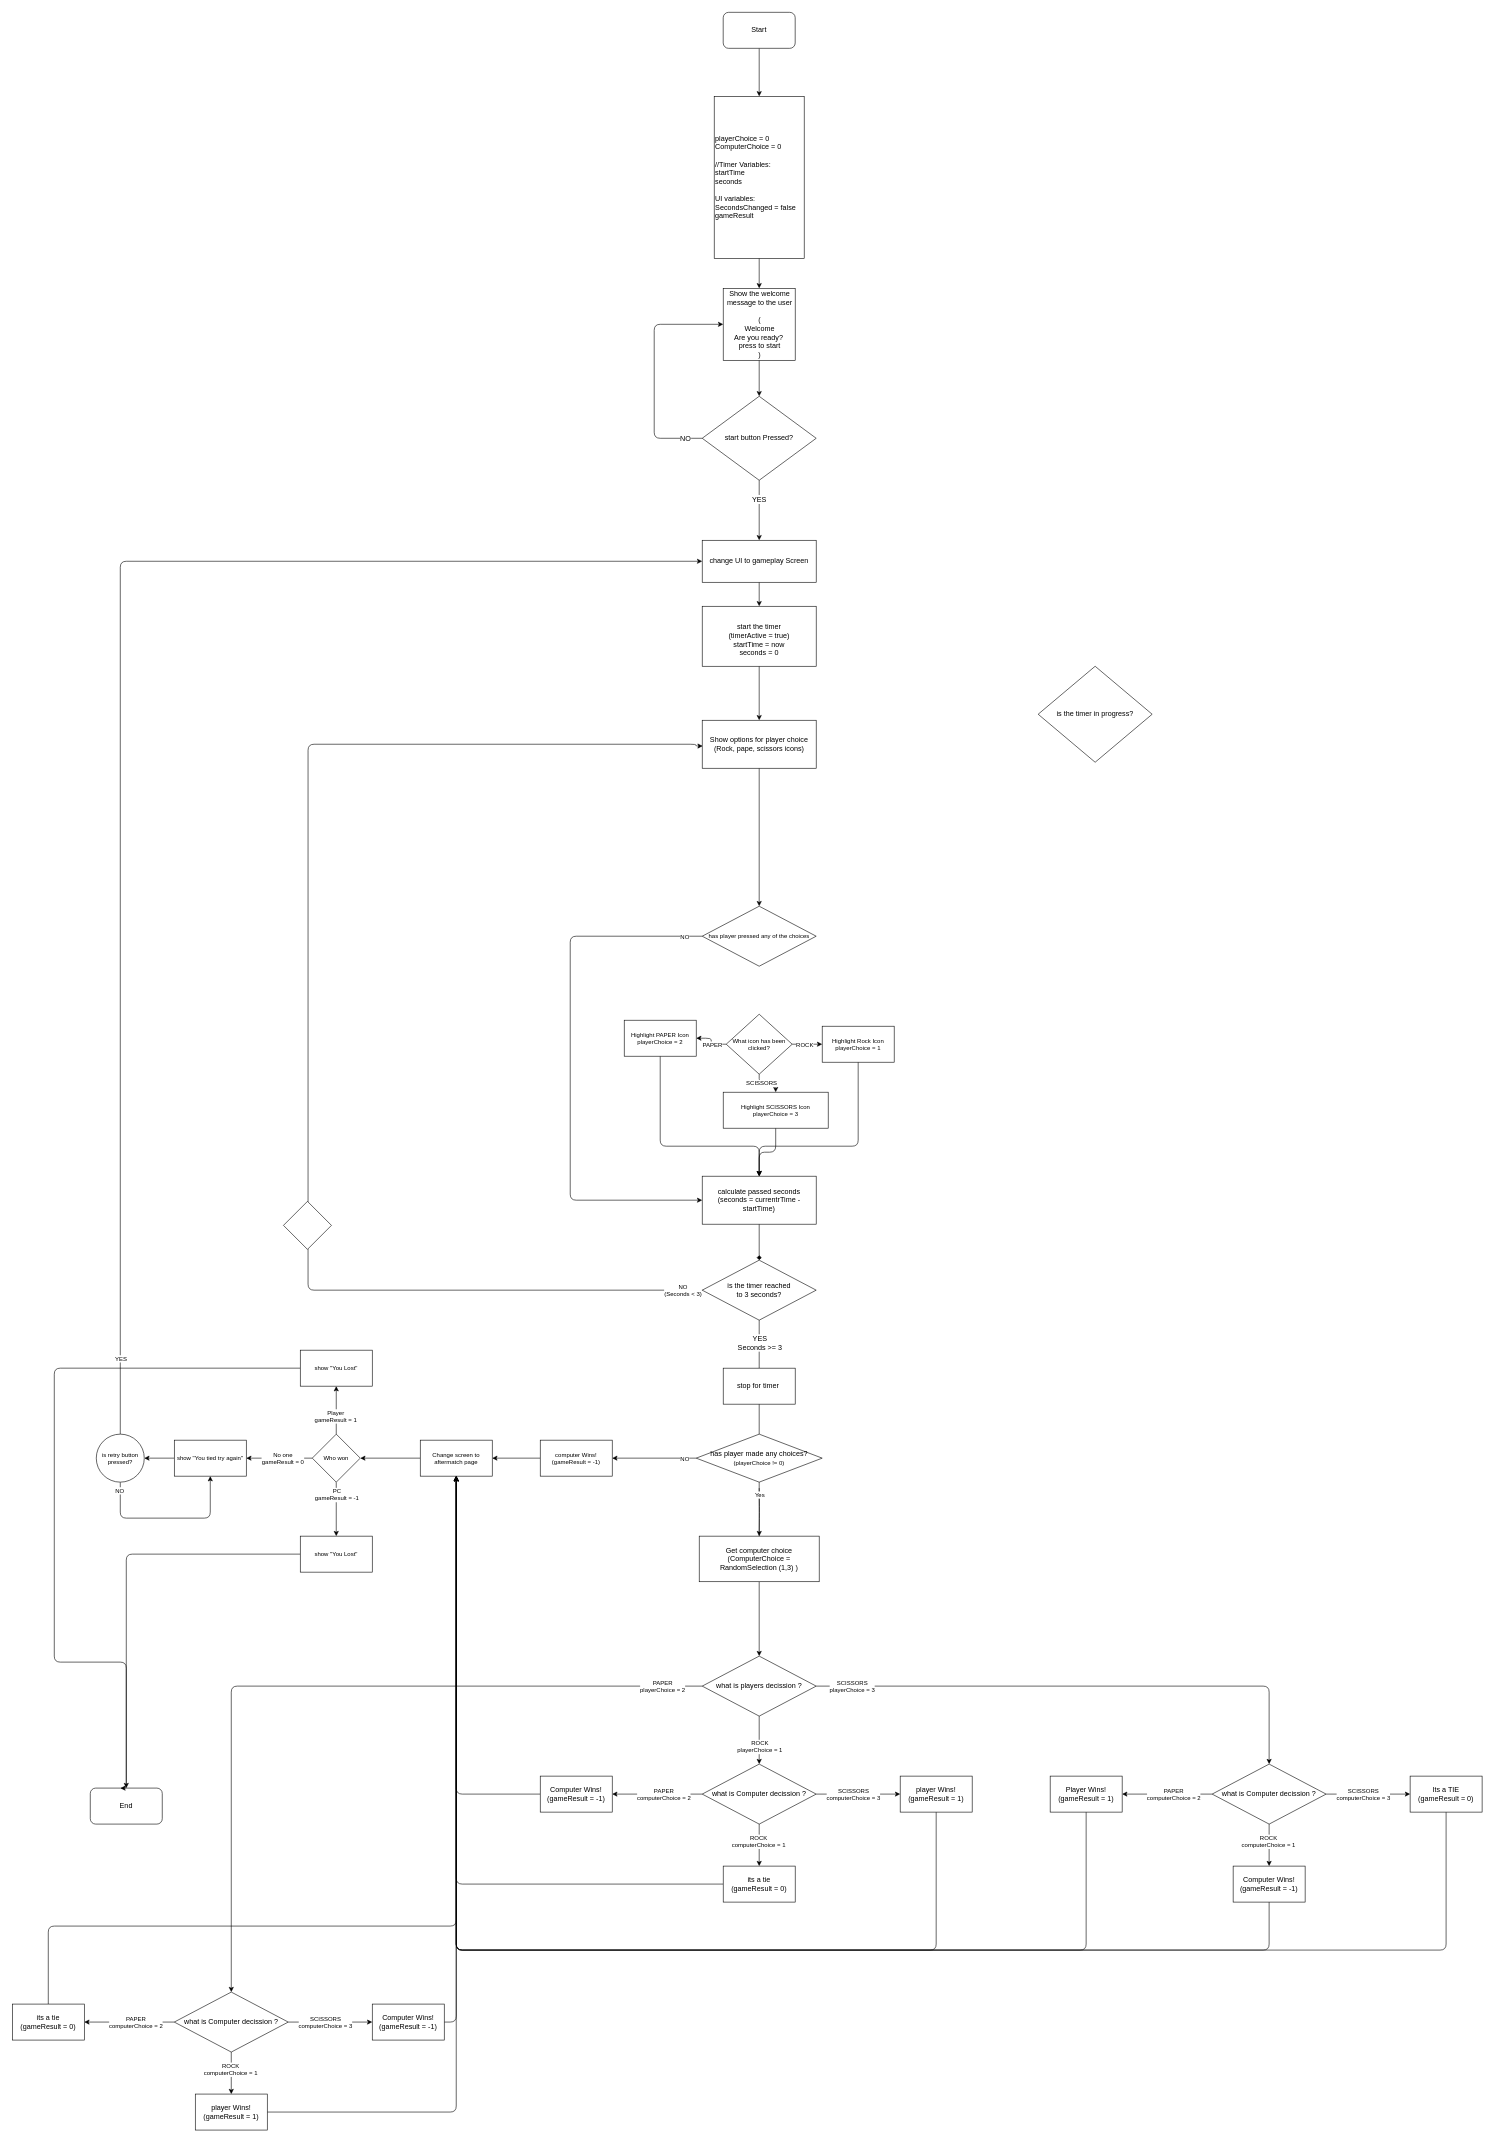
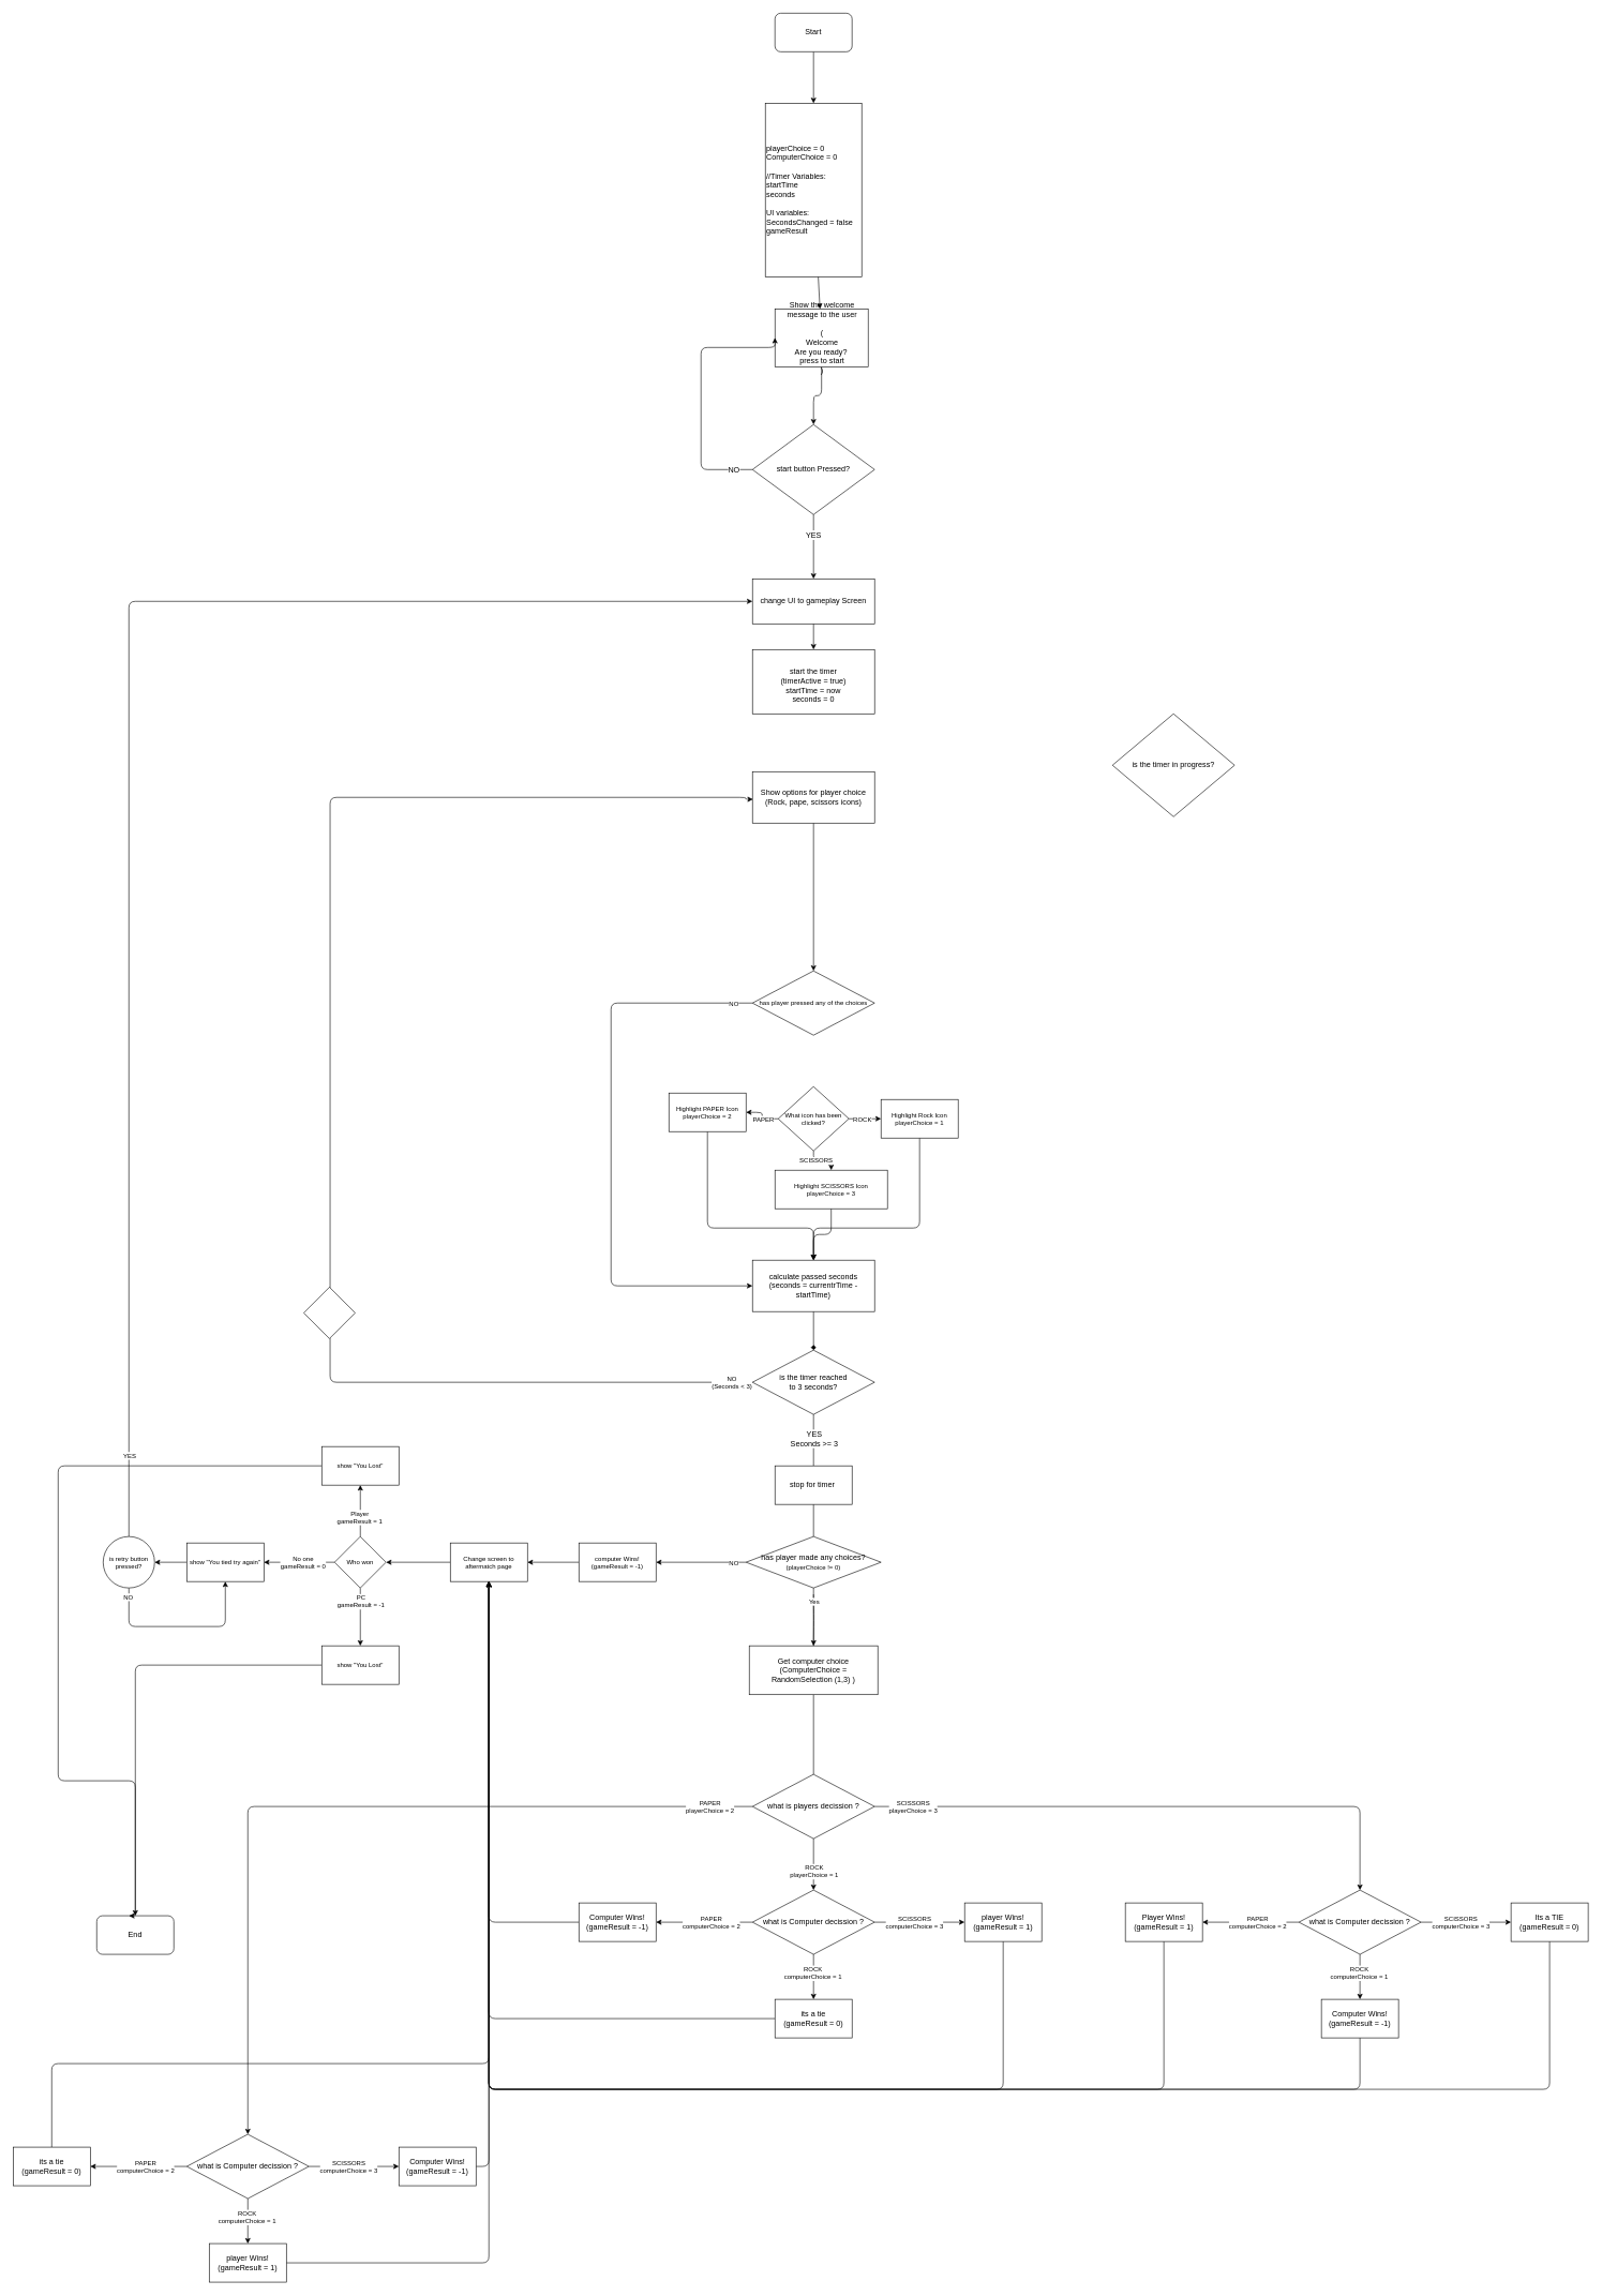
- <mxCell id="8" value="&lt;div style=&quot;text-align: center;&quot;&gt;&lt;span style=&quot;background-color: initial;&quot;&gt;Show the welcome message to the user&lt;/span&gt;&lt;/div&gt;&lt;div style=&quot;text-align: center;&quot;&gt;&lt;br&gt;&lt;/div&gt;&lt;div style=&quot;text-align: center;&quot;&gt;&lt;span style=&quot;background-color: initial;&quot;&gt;(&lt;/span&gt;&lt;/div&gt;&lt;div style=&quot;text-align: center;&quot;&gt;&lt;span style=&quot;background-color: initial;&quot;&gt;Welcome&lt;/span&gt;&lt;/div&gt;&lt;div style=&quot;text-align: center;&quot;&gt;Are you ready?&amp;nbsp;&lt;br&gt;press to start&lt;/div&gt;&lt;div style=&quot;text-align: center;&quot;&gt;&lt;span style=&quot;background-color: initial;&quot;&gt;)&lt;/span&gt;&lt;/div&gt;" style="whiteSpace=wrap;html=1;align=left;rounded=0;shadow=0;glass=0;" vertex="1" parent="1"><mxGeometry x="1205" y="480" width="120" height="120" as="geometry" /></mxCell>
+ <mxCell id="8" value="&lt;div style=&quot;text-align: center;&quot;&gt;&lt;span style=&quot;background-color: initial;&quot;&gt;Show the welcome message to the user&lt;/span&gt;&lt;/div&gt;&lt;div style=&quot;text-align: center;&quot;&gt;&lt;br&gt;&lt;/div&gt;&lt;div style=&quot;text-align: center;&quot;&gt;&lt;span style=&quot;background-color: initial;&quot;&gt;(&lt;/span&gt;&lt;/div&gt;&lt;div style=&quot;text-align: center;&quot;&gt;&lt;span style=&quot;background-color: initial;&quot;&gt;Welcome&lt;/span&gt;&lt;/div&gt;&lt;div style=&quot;text-align: center;&quot;&gt;Are you ready?&amp;nbsp;&lt;br&gt;press to start&lt;/div&gt;&lt;div style=&quot;text-align: center;&quot;&gt;&lt;span style=&quot;background-color: initial;&quot;&gt;)&lt;/span&gt;&lt;/div&gt;" style="whiteSpace=wrap;html=1;align=left;rounded=0;shadow=0;glass=0;" vertex="1" parent="1"><mxGeometry x="1205" y="480" width="145" height="90" as="geometry" /></mxCell>
- <mxCell id="14" style="edgeStyle=orthogonalEdgeStyle;html=1;fontSize=12;startArrow=none;" edge="1" parent="1" source="119" target="19"><mxGeometry relative="1" as="geometry" /></mxCell>
- <mxCell id="25" value="" style="edgeStyle=orthogonalEdgeStyle;html=1;fontSize=12;" edge="1" parent="1" source="26" target="36"><mxGeometry relative="1" as="geometry"><mxPoint x="1265" y="2790" as="targetPoint" /></mxGeometry></mxCell>
+ <mxCell id="25" value="" style="edgeStyle=orthogonalEdgeStyle;html=1;fontSize=12;endArrow=none;" edge="1" parent="1" source="26" target="36"><mxGeometry relative="1" as="geometry"><mxPoint x="1265" y="2790" as="targetPoint" /></mxGeometry></mxCell>
